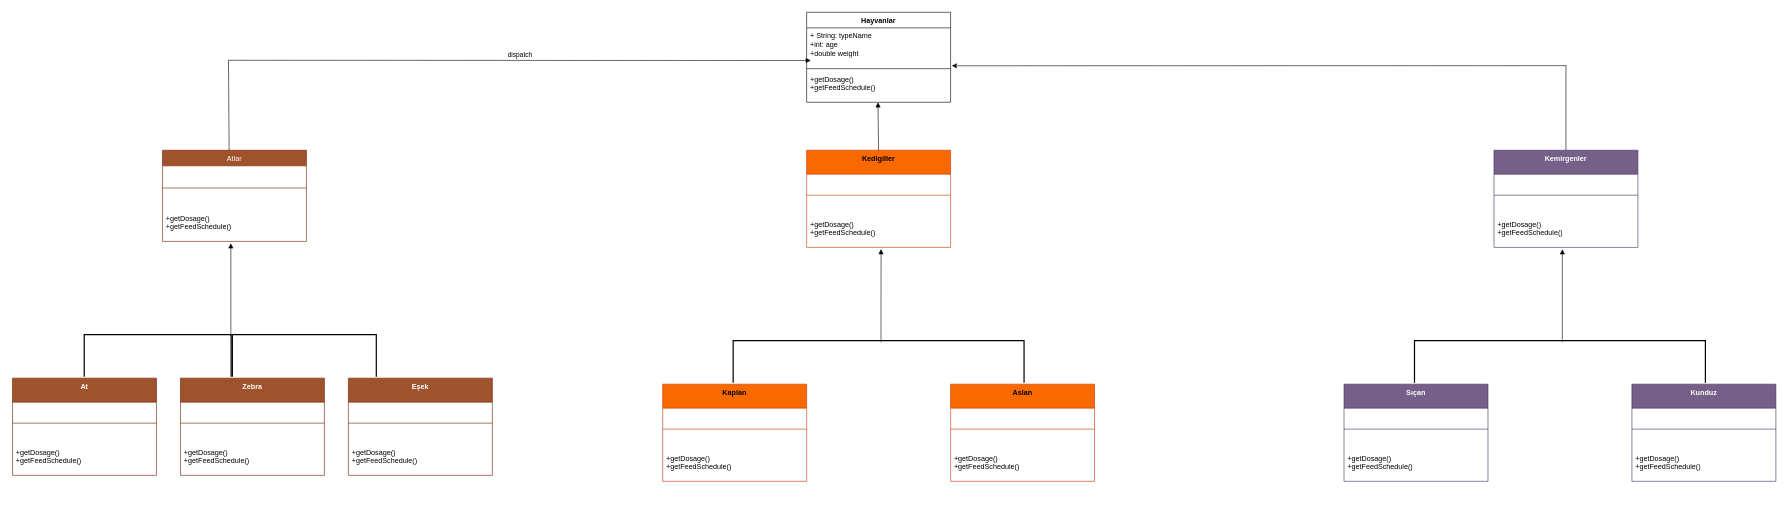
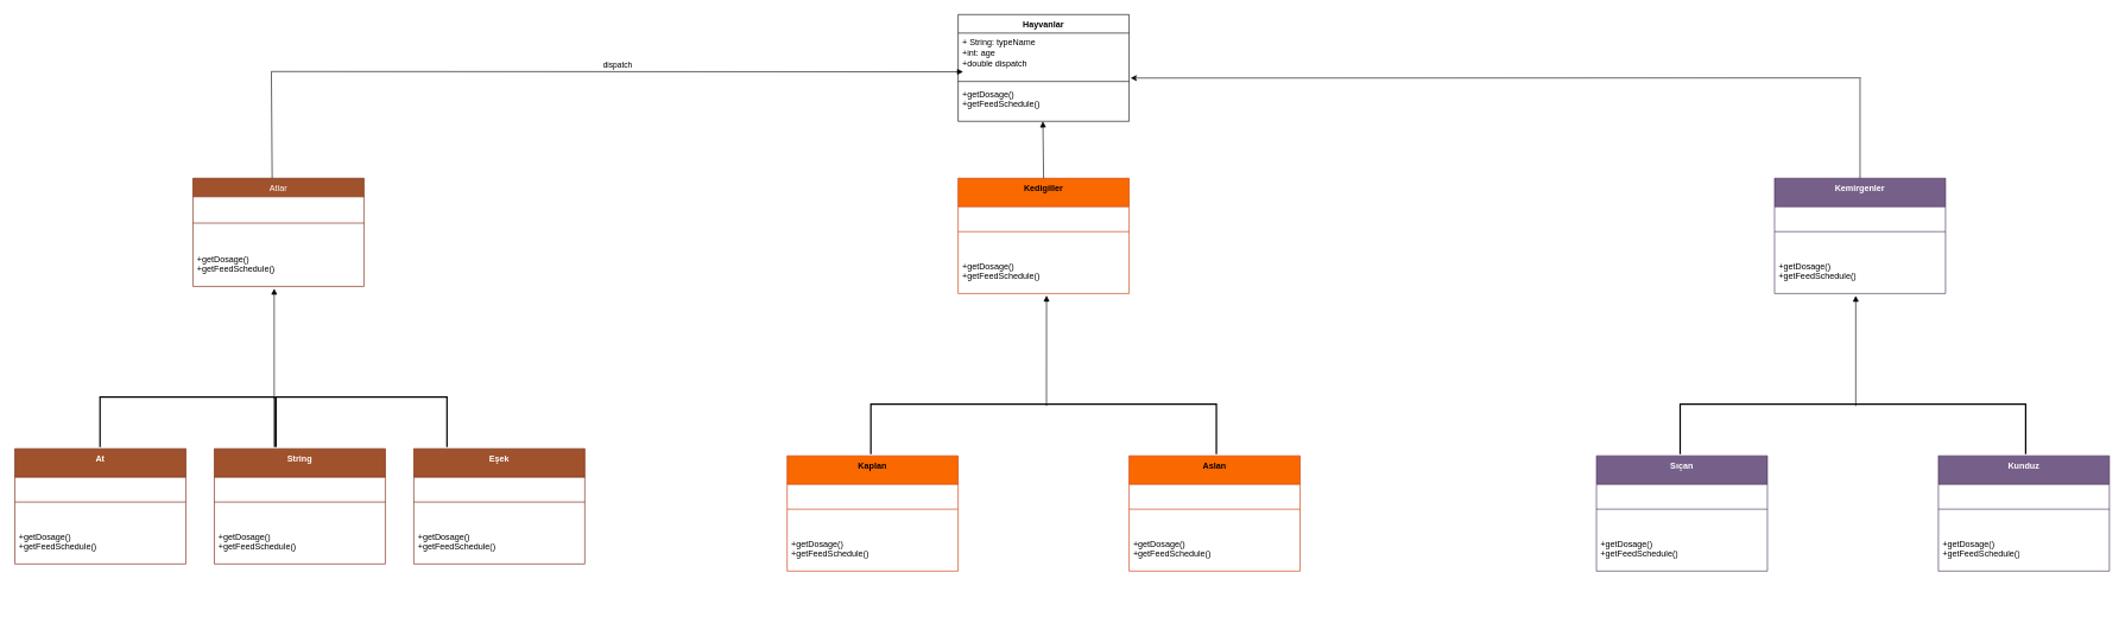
- <mxCell id="3" value="+ String: typeName&lt;br&gt;+int: age&lt;br&gt;+double weight&lt;br&gt;" style="text;strokeColor=none;fillColor=none;align=left;verticalAlign=top;spacingLeft=4;spacingRight=4;overflow=hidden;rotatable=0;points=[[0,0.5],[1,0.5]];portConstraint=eastwest;whiteSpace=wrap;html=1;" vertex="1" parent="2"><mxGeometry y="26" width="240" height="64" as="geometry" /></mxCell>
+ <mxCell id="3" value="+ String: typeName&lt;br&gt;+int: age&lt;br&gt;+double dispatch&lt;br&gt;" style="text;strokeColor=none;fillColor=none;align=left;verticalAlign=top;spacingLeft=4;spacingRight=4;overflow=hidden;rotatable=0;points=[[0,0.5],[1,0.5]];portConstraint=eastwest;whiteSpace=wrap;html=1;" vertex="1" parent="2"><mxGeometry y="26" width="240" height="64" as="geometry" /></mxCell>
- <mxCell id="24" value="Zebra" style="swimlane;fontStyle=1;align=center;verticalAlign=top;childLayout=stackLayout;horizontal=1;startSize=40;horizontalStack=0;resizeParent=1;resizeParentMax=0;resizeLast=0;collapsible=1;marginBottom=0;whiteSpace=wrap;html=1;fillColor=#a0522d;strokeColor=#6D1F00;fontColor=#ffffff;" vertex="1" parent="1"><mxGeometry x="300" y="630" width="240" height="162" as="geometry" /></mxCell>
+ <mxCell id="24" value="String" style="swimlane;fontStyle=1;align=center;verticalAlign=top;childLayout=stackLayout;horizontal=1;startSize=40;horizontalStack=0;resizeParent=1;resizeParentMax=0;resizeLast=0;collapsible=1;marginBottom=0;whiteSpace=wrap;html=1;fillColor=#a0522d;strokeColor=#6D1F00;fontColor=#ffffff;" vertex="1" parent="1"><mxGeometry x="300" y="630" width="240" height="162" as="geometry" /></mxCell>
